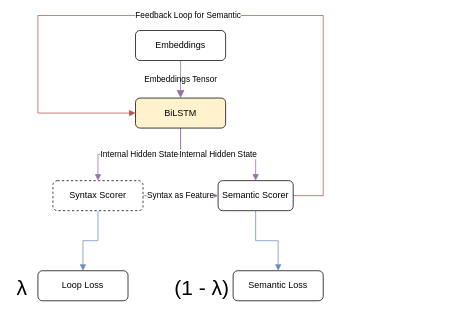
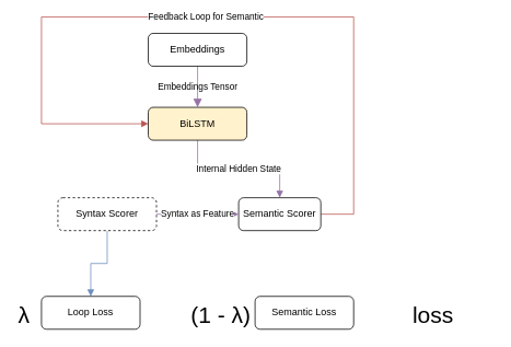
- <mxCell id="4" value="Internal Hidden State" style="edgeStyle=orthogonalEdgeStyle;rounded=0;orthogonalLoop=1;jettySize=auto;html=1;fillColor=#e1d5e7;strokeColor=#9673a6;endArrow=block;endFill=1;" edge="1" parent="1" source="6" target="13"><mxGeometry relative="1" as="geometry" /></mxCell>
- <mxCell id="7" value="" style="edgeStyle=orthogonalEdgeStyle;rounded=0;orthogonalLoop=1;jettySize=auto;html=1;fillColor=#dae8fc;strokeColor=#6c8ebf;endArrow=block;endFill=1;" edge="1" parent="1" source="9" target="10"><mxGeometry relative="1" as="geometry" /></mxCell>
+ <mxCell id="19" value="&lt;font style=&quot;font-size: 28px&quot;&gt;loss&lt;/font&gt;" style="text;html=1;" vertex="1" parent="1"><mxGeometry x="500" y="360" width="100" height="40" as="geometry" /></mxCell>
